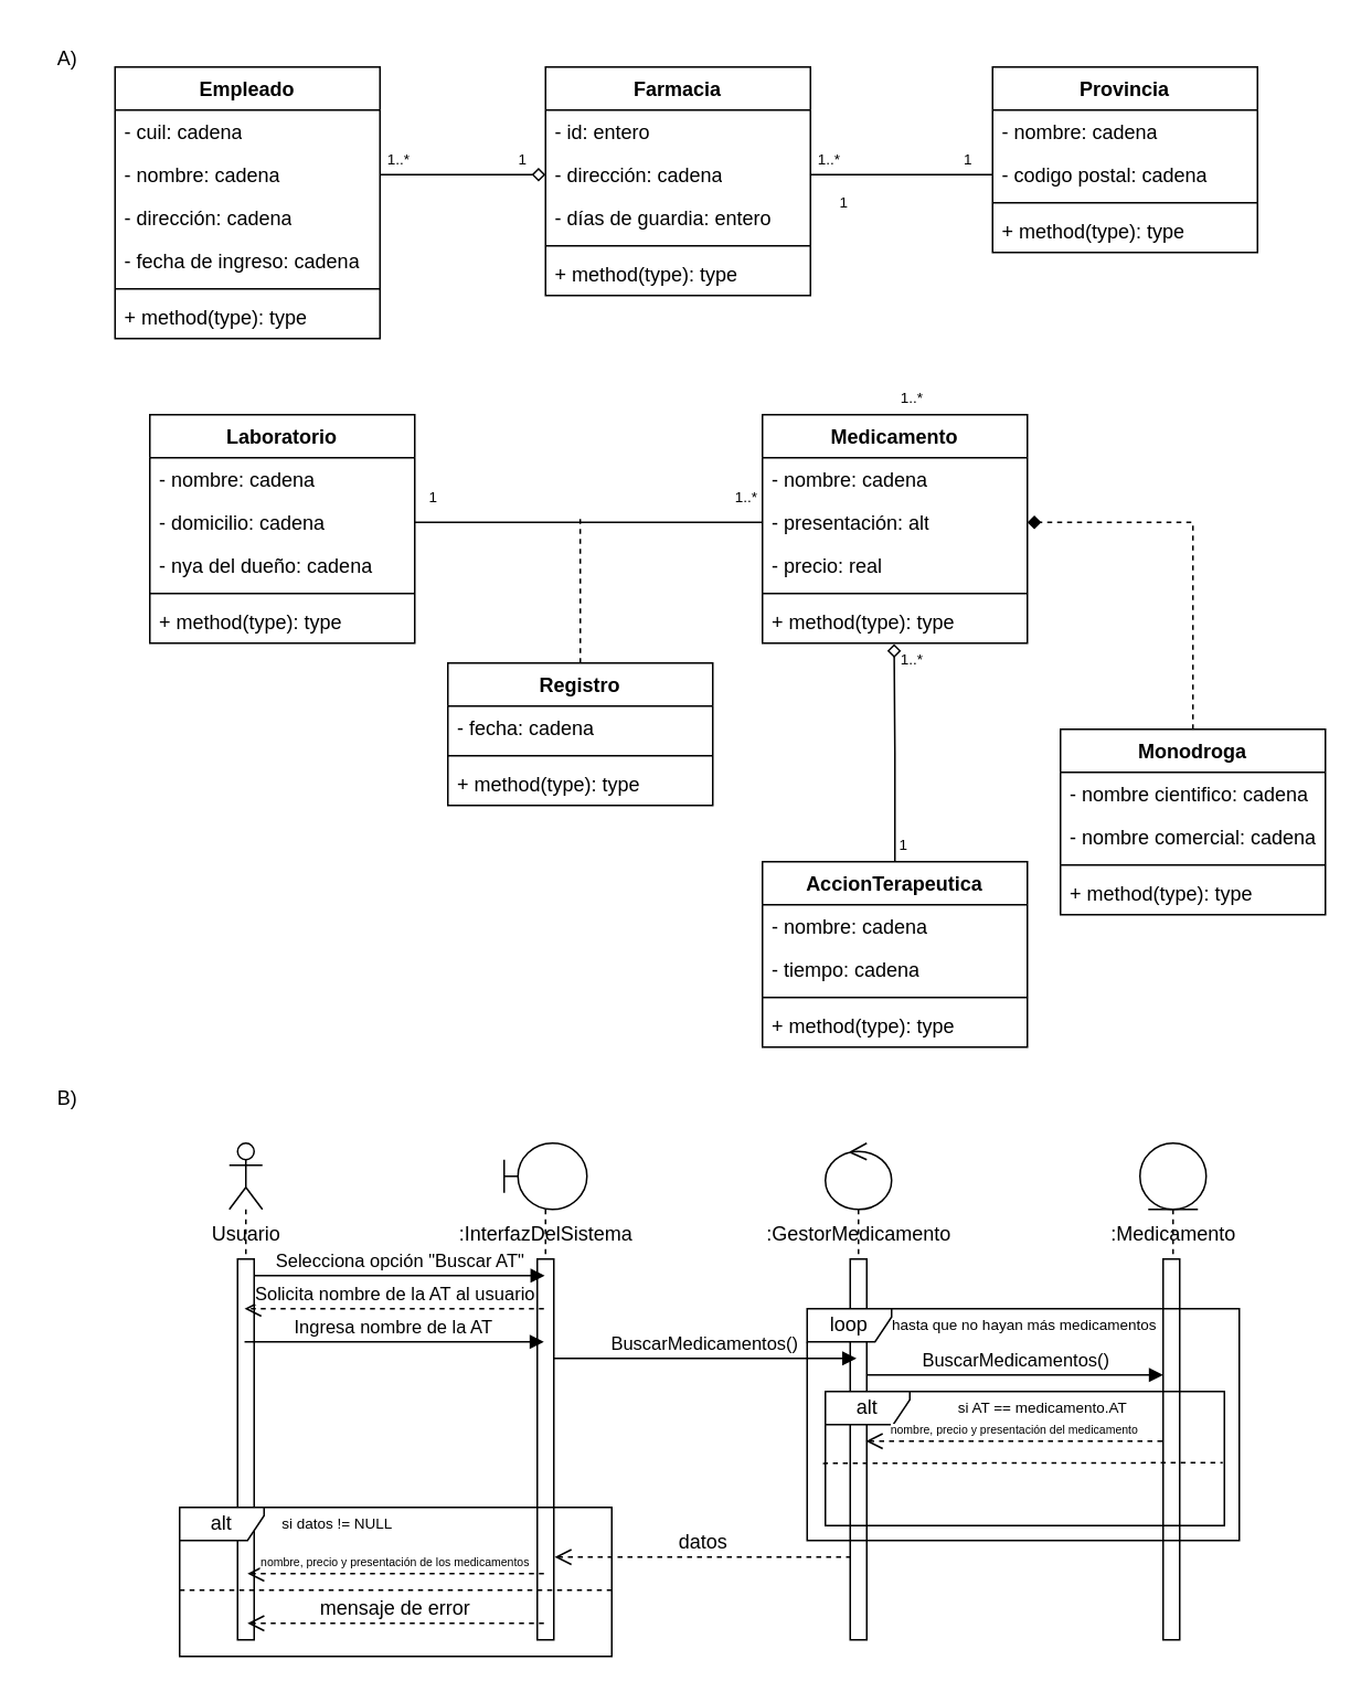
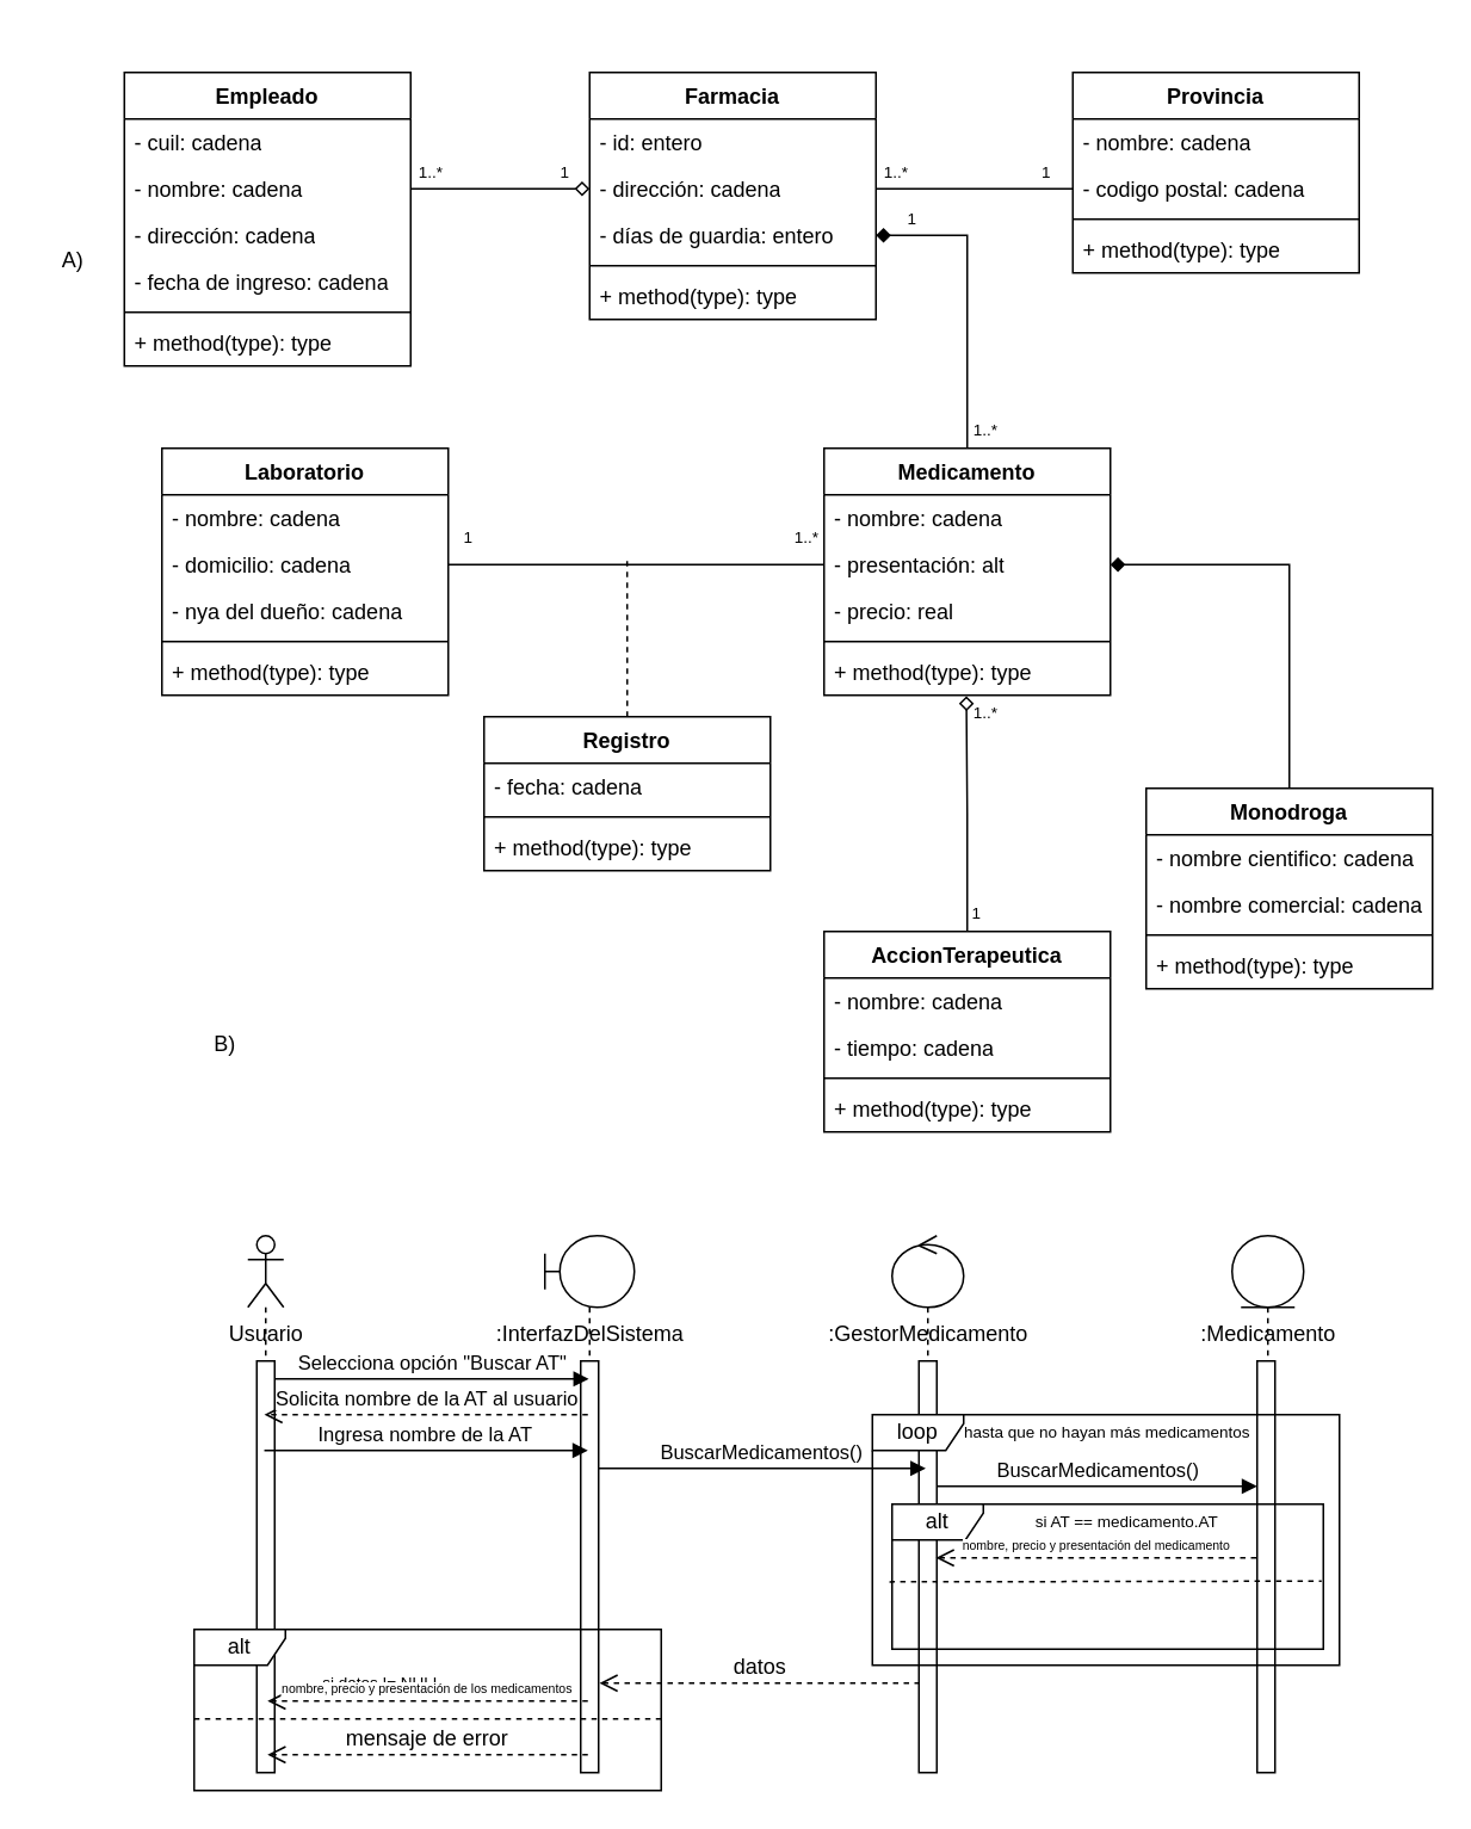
- <mxCell id="64" value="A)" style="text;html=1;align=center;verticalAlign=middle;resizable=0;points=[];autosize=1;strokeColor=none;fillColor=none;" vertex="1" parent="1"><mxGeometry y="20" width="40" height="30" as="geometry" x="20" /></mxCell>
+ <mxCell id="64" value="A)" style="text;html=1;align=center;verticalAlign=middle;resizable=0;points=[];autosize=1;strokeColor=none;fillColor=none;" vertex="1" parent="1"><mxGeometry x="20" y="130" width="40" height="30" as="geometry" /></mxCell>
+ <mxCell id="20" style="edgeStyle=orthogonalEdgeStyle;rounded=0;orthogonalLoop=1;jettySize=auto;html=1;exitX=0.5;exitY=0;exitDx=0;exitDy=0;entryX=1;entryY=0.5;entryDx=0;entryDy=0;endArrow=diamond;endFill=1;" parent="1" source="21" target="10" edge="1"><mxGeometry relative="1" as="geometry" /></mxCell>
- <mxCell id="27" style="edgeStyle=orthogonalEdgeStyle;rounded=0;orthogonalLoop=1;jettySize=auto;html=1;exitX=0.5;exitY=0;exitDx=0;exitDy=0;entryX=1;entryY=0.5;entryDx=0;entryDy=0;endArrow=diamond;endFill=1;dashed=1;" parent="1" source="28" target="23" edge="1"><mxGeometry relative="1" as="geometry" /></mxCell>
+ <mxCell id="27" style="edgeStyle=orthogonalEdgeStyle;rounded=0;orthogonalLoop=1;jettySize=auto;html=1;exitX=0.5;exitY=0;exitDx=0;exitDy=0;entryX=1;entryY=0.5;entryDx=0;entryDy=0;endArrow=diamond;endFill=1;" parent="1" source="28" target="23" edge="1"><mxGeometry relative="1" as="geometry" /></mxCell>
- <mxCell id="65" value="B)" style="text;html=1;align=center;verticalAlign=middle;resizable=0;points=[];autosize=1;strokeColor=none;fillColor=none;" vertex="1" parent="1"><mxGeometry y="648" width="40" height="30" as="geometry" x="20" /></mxCell>
+ <mxCell id="65" value="B)" style="text;html=1;align=center;verticalAlign=middle;resizable=0;points=[];autosize=1;strokeColor=none;fillColor=none;" vertex="1" parent="1"><mxGeometry x="105" y="568" width="40" height="30" as="geometry" /></mxCell>
- <mxCell id="90" value="si datos != NULL" style="text;html=1;align=center;verticalAlign=middle;resizable=0;points=[];autosize=1;strokeColor=none;fillColor=none;fontSize=9;" vertex="1" parent="1"><mxGeometry x="158" y="910" width="90" height="20" as="geometry" /></mxCell>
+ <mxCell id="90" value="si datos != NULL" style="text;html=1;align=center;verticalAlign=middle;resizable=0;points=[];autosize=1;strokeColor=none;fillColor=none;fontSize=9;" vertex="1" parent="1"><mxGeometry x="168" y="930" width="90" height="20" as="geometry" /></mxCell>
